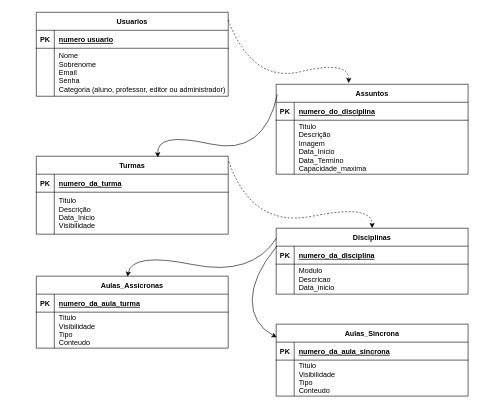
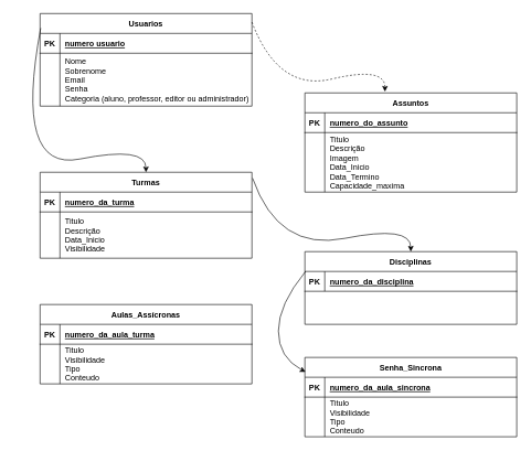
- <mxCell id="12" value="numero_do_disciplina" style="shape=partialRectangle;overflow=hidden;connectable=0;fillColor=none;top=0;left=0;bottom=0;right=0;align=left;spacingLeft=6;fontStyle=5;" parent="10" vertex="1"><mxGeometry x="30" width="290" height="30" as="geometry" /></mxCell>
+ <mxCell id="12" value="numero_do_assunto" style="shape=partialRectangle;overflow=hidden;connectable=0;fillColor=none;top=0;left=0;bottom=0;right=0;align=left;spacingLeft=6;fontStyle=5;" parent="10" vertex="1"><mxGeometry x="30" width="290" height="30" as="geometry" /></mxCell>
+ <mxCell id="38" value="" style="curved=1;endArrow=classic;html=1;entryX=0.5;entryY=0;entryDx=0;entryDy=0;exitX=0.003;exitY=0.157;exitDx=0;exitDy=0;exitPerimeter=0;" parent="1" source="2" target="23" edge="1"><mxGeometry width="50" height="50" relative="1" as="geometry"><mxPoint x="0" y="154.97" as="sourcePoint" /><mxPoint x="200.96" y="260" as="targetPoint" /><Array as="points"><mxPoint x="20" y="260" /><mxPoint x="220" y="220" /></Array></mxGeometry></mxCell>
- <mxCell id="41" value="" style="curved=1;endArrow=classic;html=1;exitX=0.006;exitY=0.113;exitDx=0;exitDy=0;exitPerimeter=0;entryX=0.634;entryY=0.015;entryDx=0;entryDy=0;entryPerimeter=0;" parent="1" source="9" target="23" edge="1"><mxGeometry width="50" height="50" relative="1" as="geometry"><mxPoint x="508.96" y="194.95" as="sourcePoint" /><mxPoint x="260" y="259.96" as="targetPoint" /><Array as="points"><mxPoint x="440" y="260" /><mxPoint x="260" y="219" /></Array></mxGeometry></mxCell>
- <mxCell id="39" value="" style="curved=1;endArrow=classic;html=1;exitX=1.003;exitY=0.069;exitDx=0;exitDy=0;exitPerimeter=0;dashed=1;" parent="1" source="23" target="16" edge="1"><mxGeometry width="50" height="50" relative="1" as="geometry"><mxPoint x="440.96" y="190" as="sourcePoint" /><mxPoint x="600" y="408.02" as="targetPoint" /><Array as="points"><mxPoint x="420" y="380" /><mxPoint x="620" y="340" /></Array></mxGeometry></mxCell>
+ <mxCell id="39" value="" style="curved=1;endArrow=classic;html=1;exitX=1.003;exitY=0.069;exitDx=0;exitDy=0;exitPerimeter=0;" parent="1" source="23" target="16" edge="1"><mxGeometry width="50" height="50" relative="1" as="geometry"><mxPoint x="440.96" y="190" as="sourcePoint" /><mxPoint x="600" y="408.02" as="targetPoint" /><Array as="points"><mxPoint x="420" y="380" /><mxPoint x="620" y="340" /></Array></mxGeometry></mxCell>
- <mxCell id="40" value="" style="curved=1;endArrow=classic;html=1;exitX=0.003;exitY=0.145;exitDx=0;exitDy=0;exitPerimeter=0;entryX=0.475;entryY=0.008;entryDx=0;entryDy=0;entryPerimeter=0;" parent="1" source="16" target="30" edge="1"><mxGeometry width="50" height="50" relative="1" as="geometry"><mxPoint x="380" y="469" as="sourcePoint" /><mxPoint x="611.56" y="580.03" as="targetPoint" /><Array as="points"><mxPoint x="420" y="461" /><mxPoint x="220" y="420" /></Array></mxGeometry></mxCell>
- <mxCell id="22" value="Modulo&#10;Descricao&#10;Data_inicio" style="shape=partialRectangle;overflow=hidden;connectable=0;fillColor=none;top=0;left=0;bottom=0;right=0;align=left;spacingLeft=6;" parent="20" vertex="1"><mxGeometry x="30" width="290" height="50" as="geometry" /></mxCell>
- <mxCell id="42" value="Aulas_Sincrona" style="shape=table;startSize=30;container=1;collapsible=1;childLayout=tableLayout;fixedRows=1;rowLines=0;fontStyle=1;align=center;resizeLast=1;" vertex="1" parent="1"><mxGeometry x="460" y="540" width="320" height="120" as="geometry"><mxRectangle x="80" y="480" width="80" height="30" as="alternateBounds" /></mxGeometry></mxCell>
+ <mxCell id="42" value="Senha_Sincrona" style="shape=table;startSize=30;container=1;collapsible=1;childLayout=tableLayout;fixedRows=1;rowLines=0;fontStyle=1;align=center;resizeLast=1;" vertex="1" parent="1"><mxGeometry x="460" y="540" width="320" height="120" as="geometry"><mxRectangle x="80" y="480" width="80" height="30" as="alternateBounds" /></mxGeometry></mxCell>
